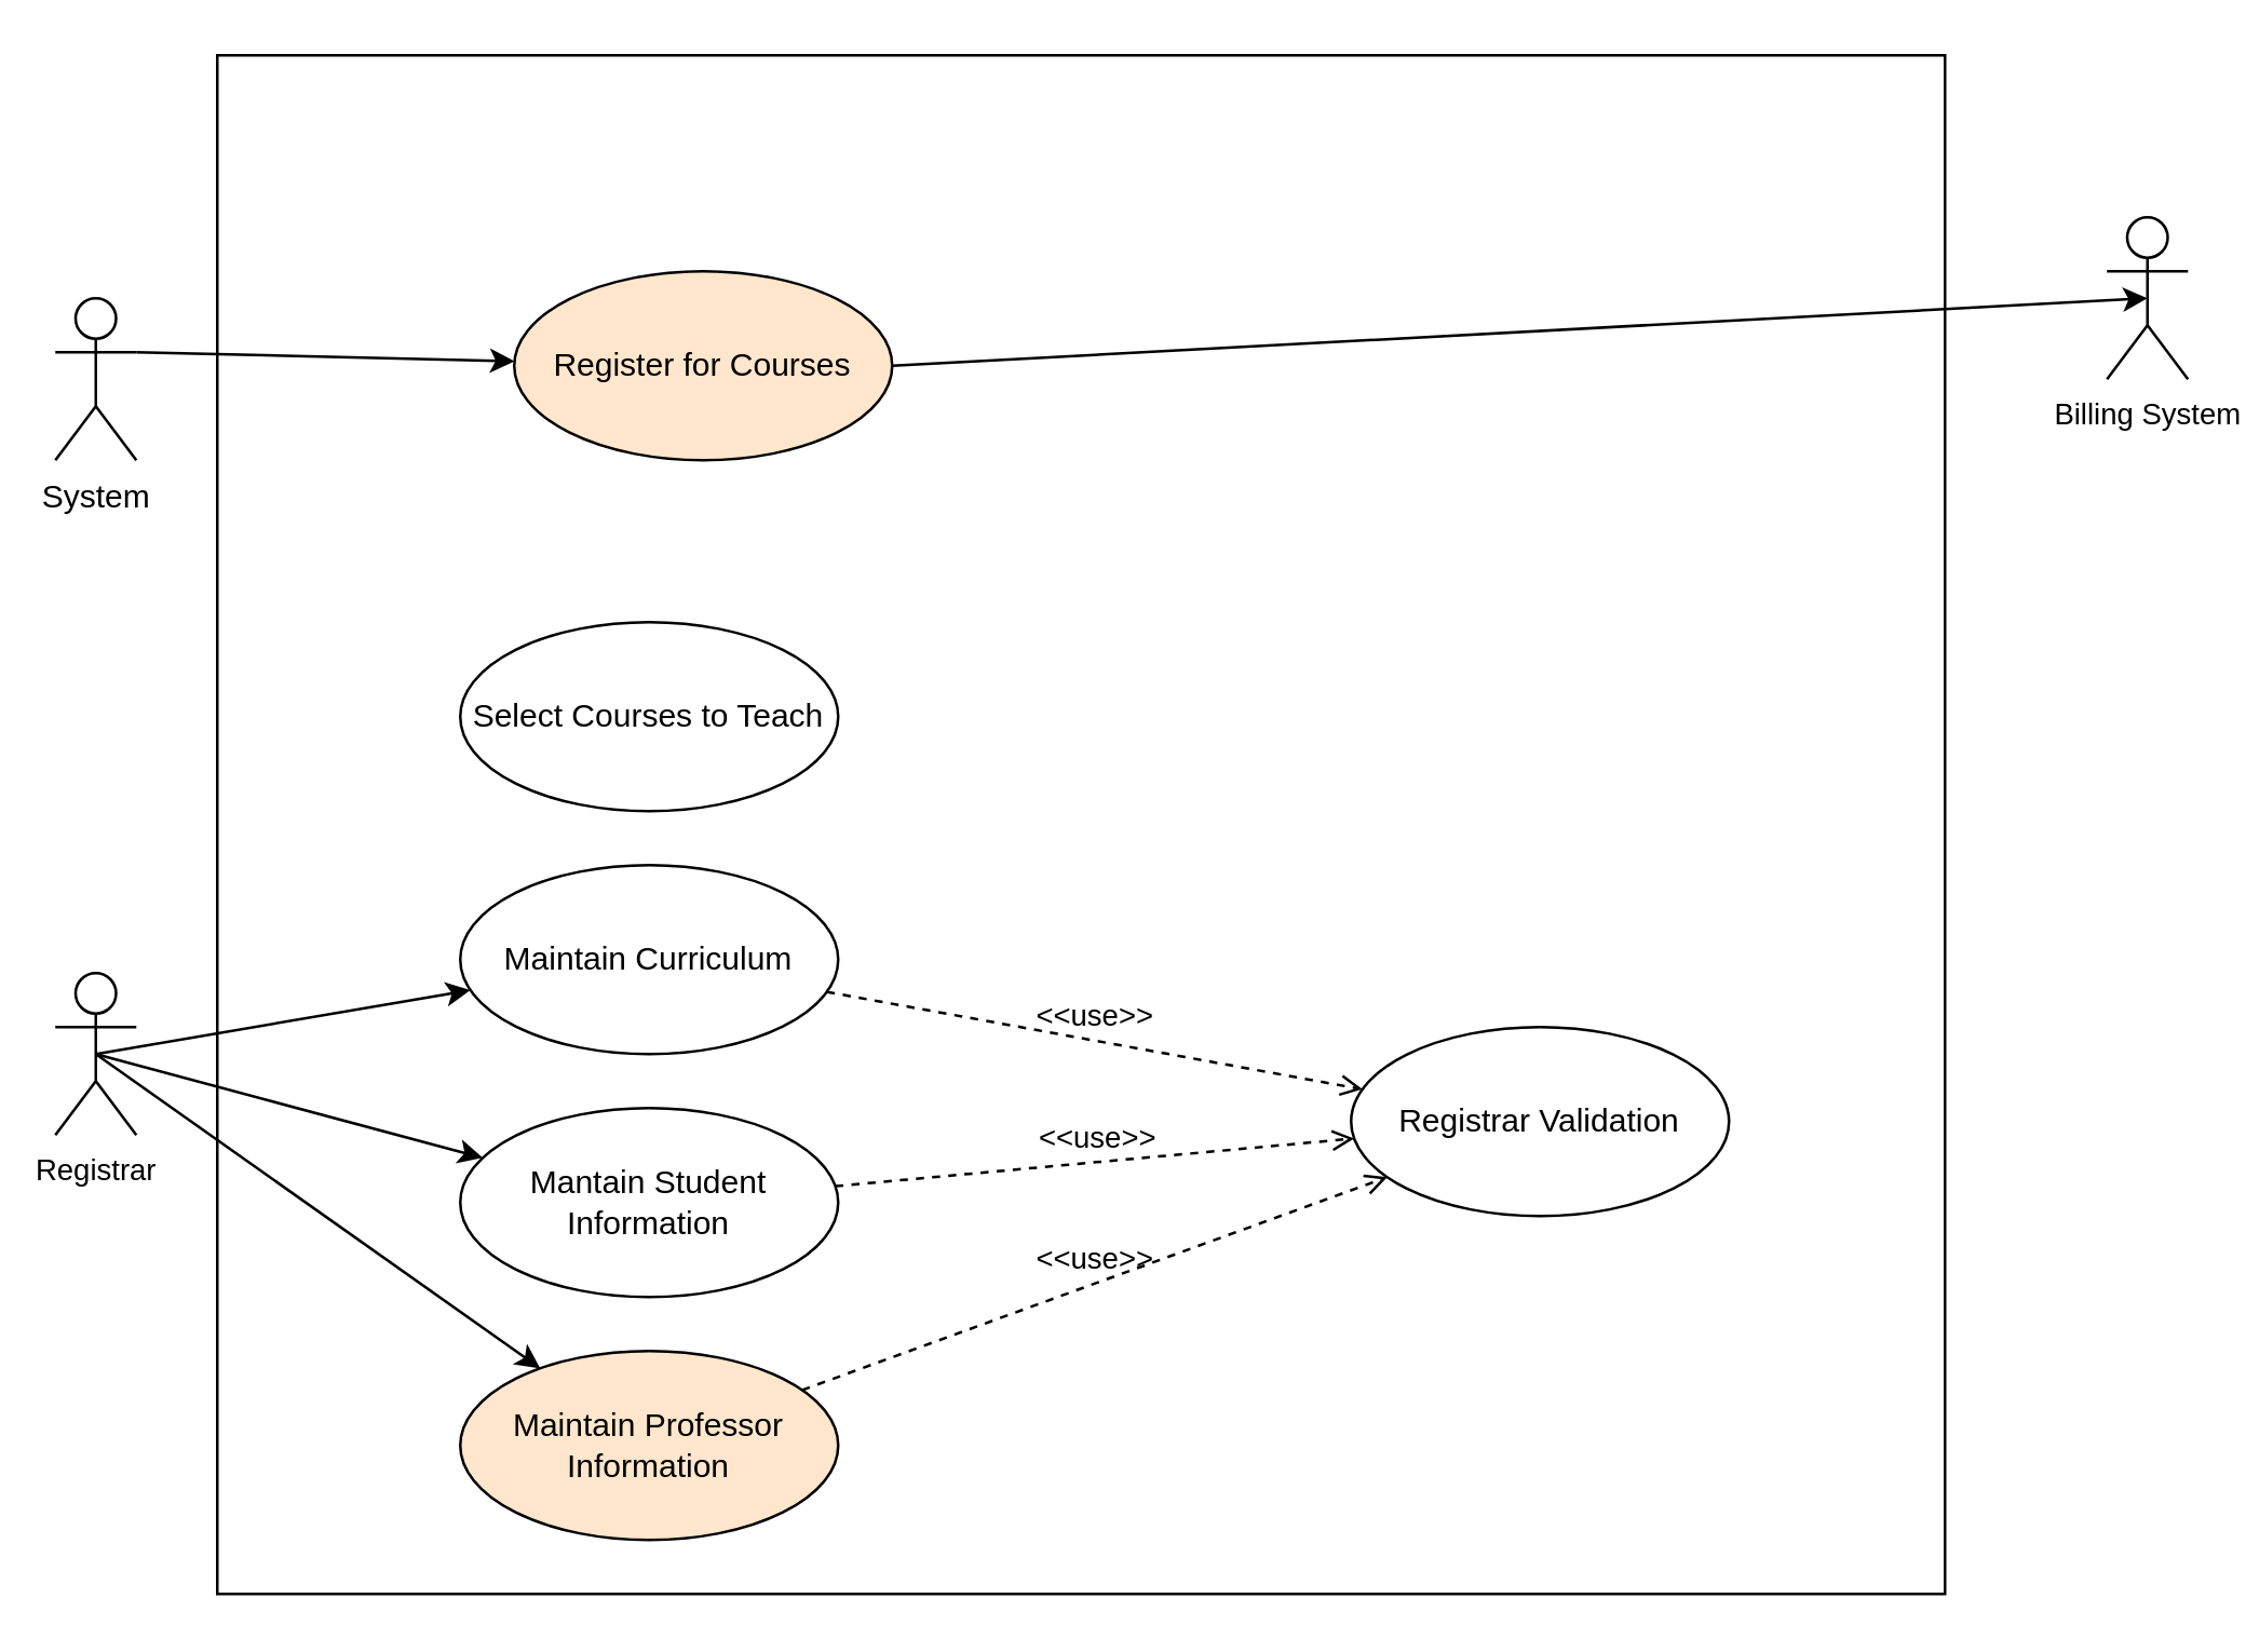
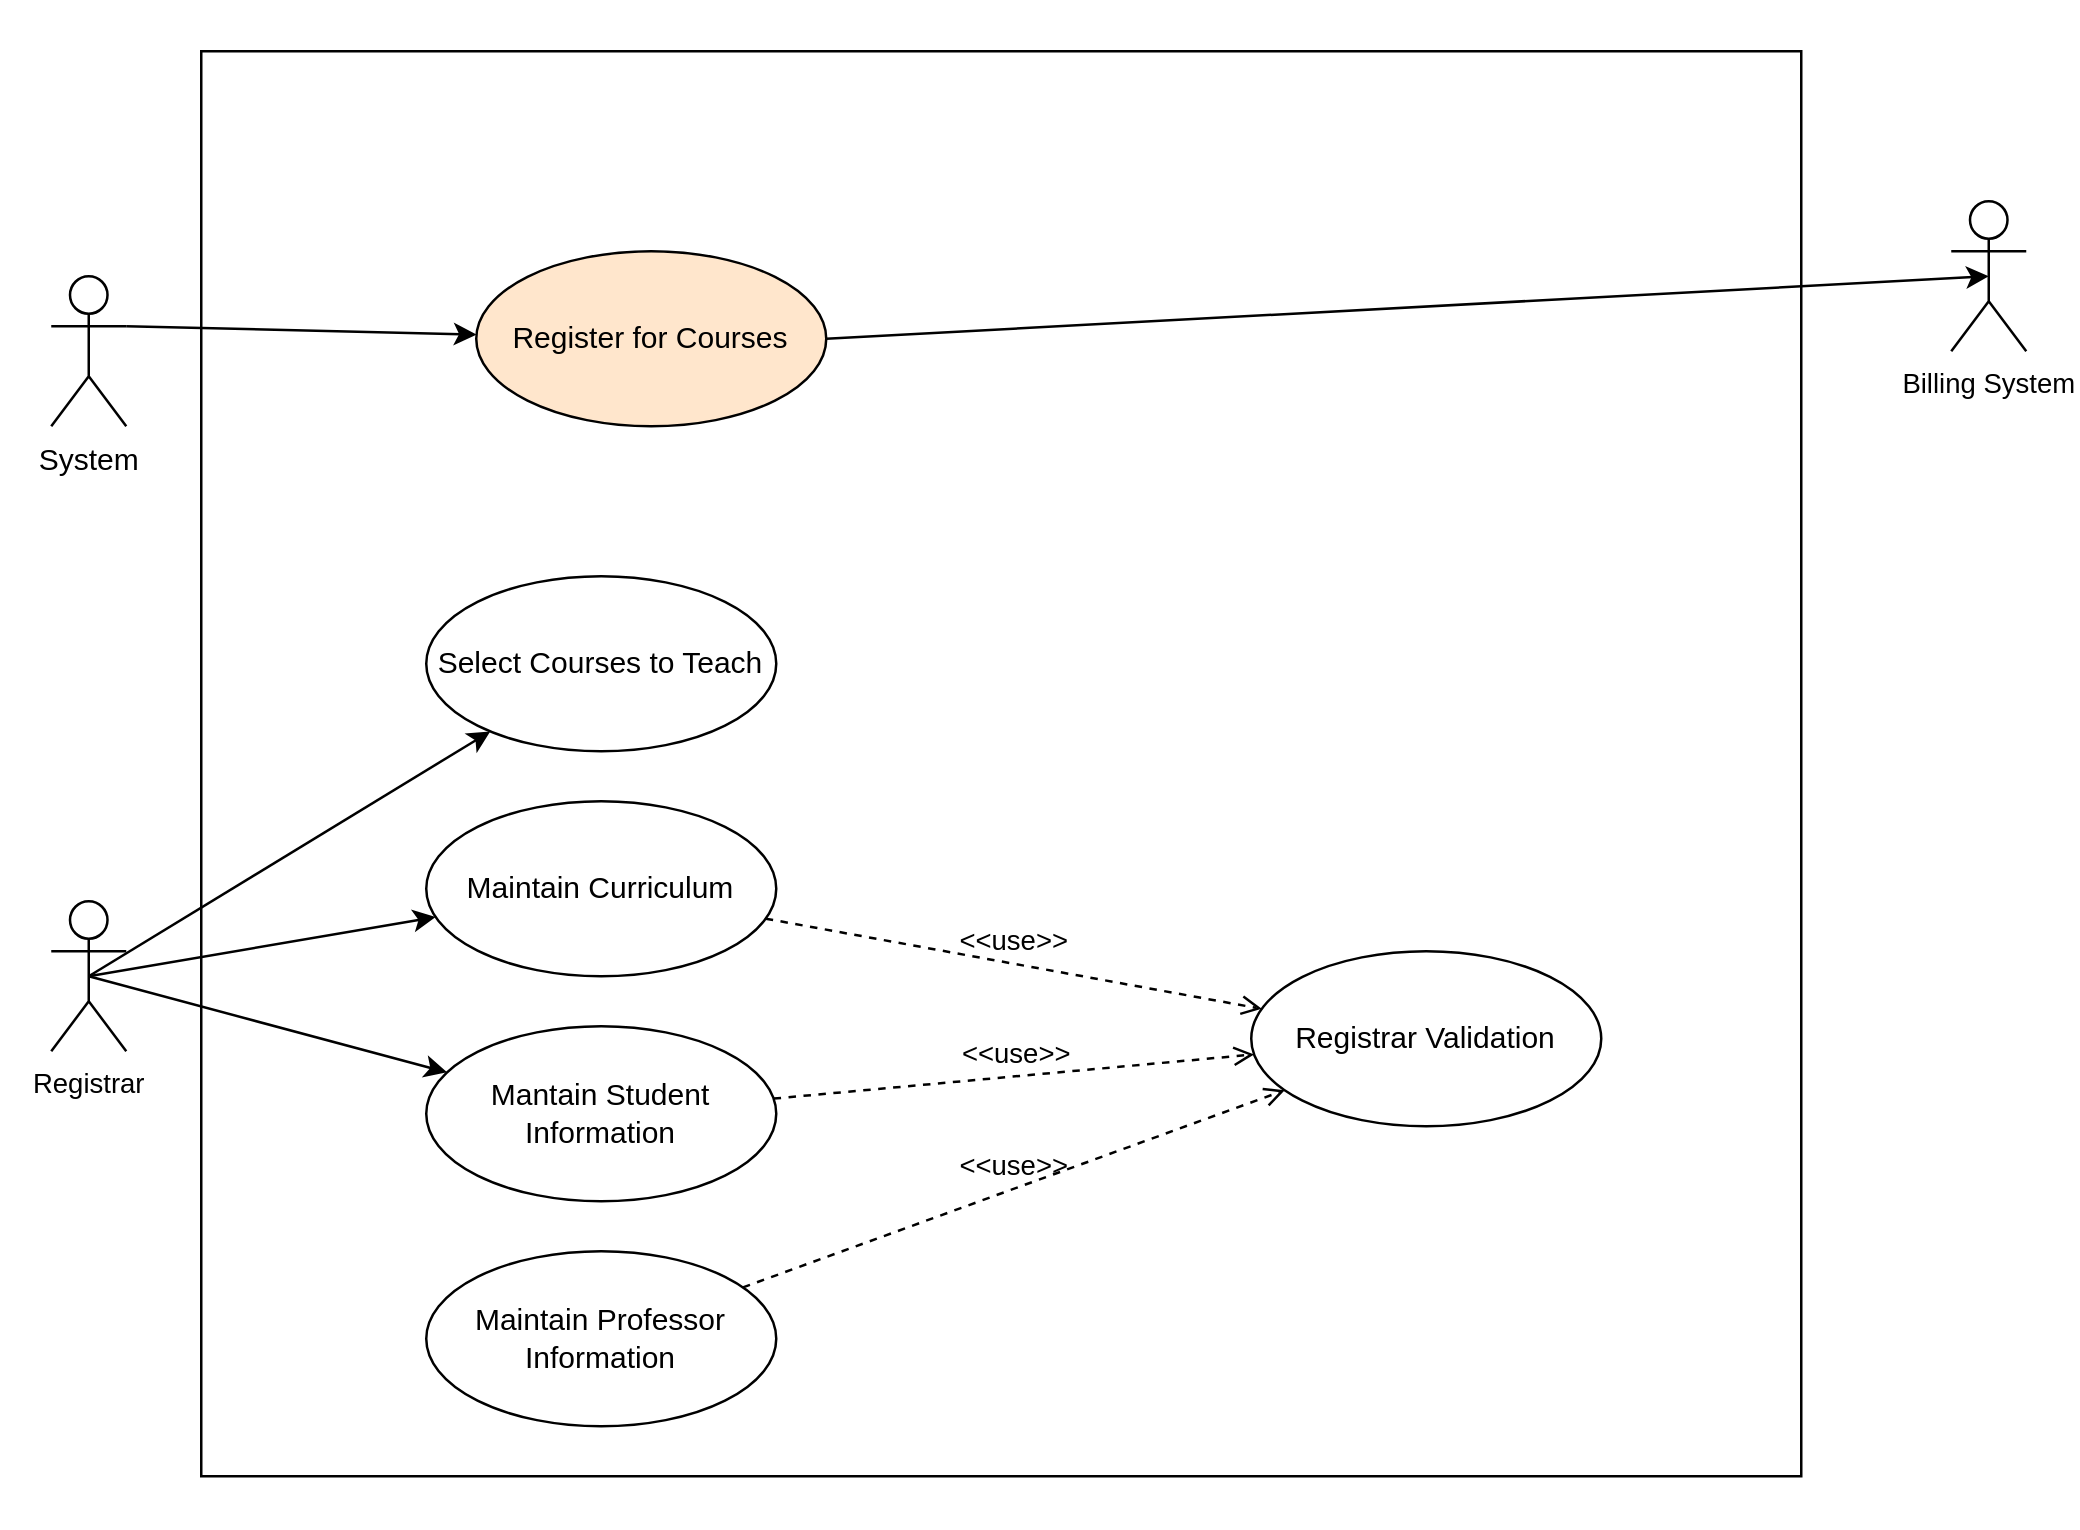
- <mxCell id="11" style="edgeStyle=none;rounded=0;orthogonalLoop=1;jettySize=auto;html=1;exitX=0.5;exitY=0.5;exitDx=0;exitDy=0;exitPerimeter=0;strokeColor=default;align=center;verticalAlign=middle;fontFamily=Helvetica;fontSize=11;fontColor=default;labelBackgroundColor=default;endArrow=classic;" edge="1" parent="1" source="12" target="17"><mxGeometry relative="1" as="geometry" /></mxCell>
+ <mxCell id="11" style="edgeStyle=none;rounded=0;orthogonalLoop=1;jettySize=auto;html=1;exitX=0.5;exitY=0.5;exitDx=0;exitDy=0;exitPerimeter=0;strokeColor=default;align=center;verticalAlign=middle;fontFamily=Helvetica;fontSize=11;fontColor=default;labelBackgroundColor=default;endArrow=classic;" edge="1" parent="1" source="12" target="8"><mxGeometry relative="1" as="geometry" /></mxCell>
- <mxCell id="17" value="Maintain Professor Information" style="ellipse;whiteSpace=wrap;html=1;fillColor=#ffe6cc;" vertex="1" parent="1"><mxGeometry x="170" y="500" width="140" height="70" as="geometry" /></mxCell>
+ <mxCell id="17" value="Maintain Professor Information" style="ellipse;whiteSpace=wrap;html=1;" vertex="1" parent="1"><mxGeometry x="170" y="500" width="140" height="70" as="geometry" /></mxCell>
